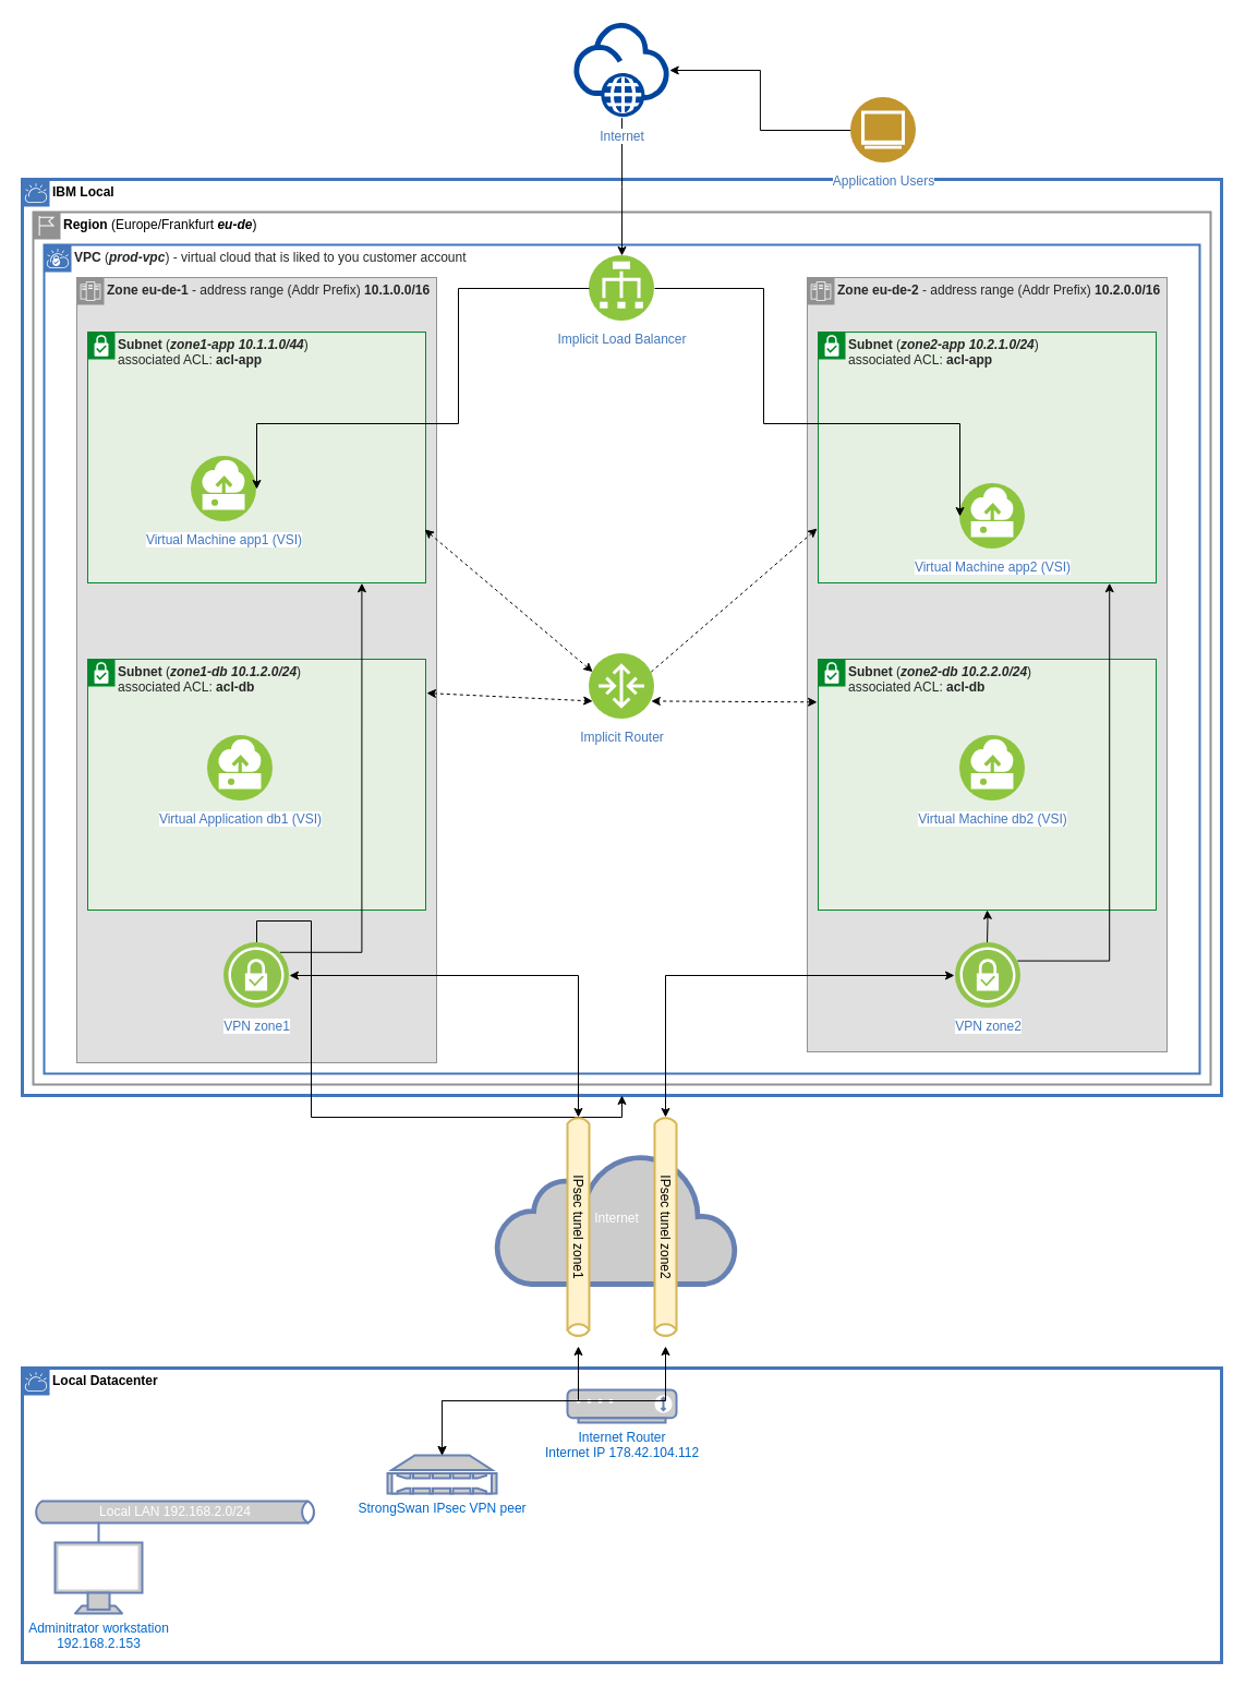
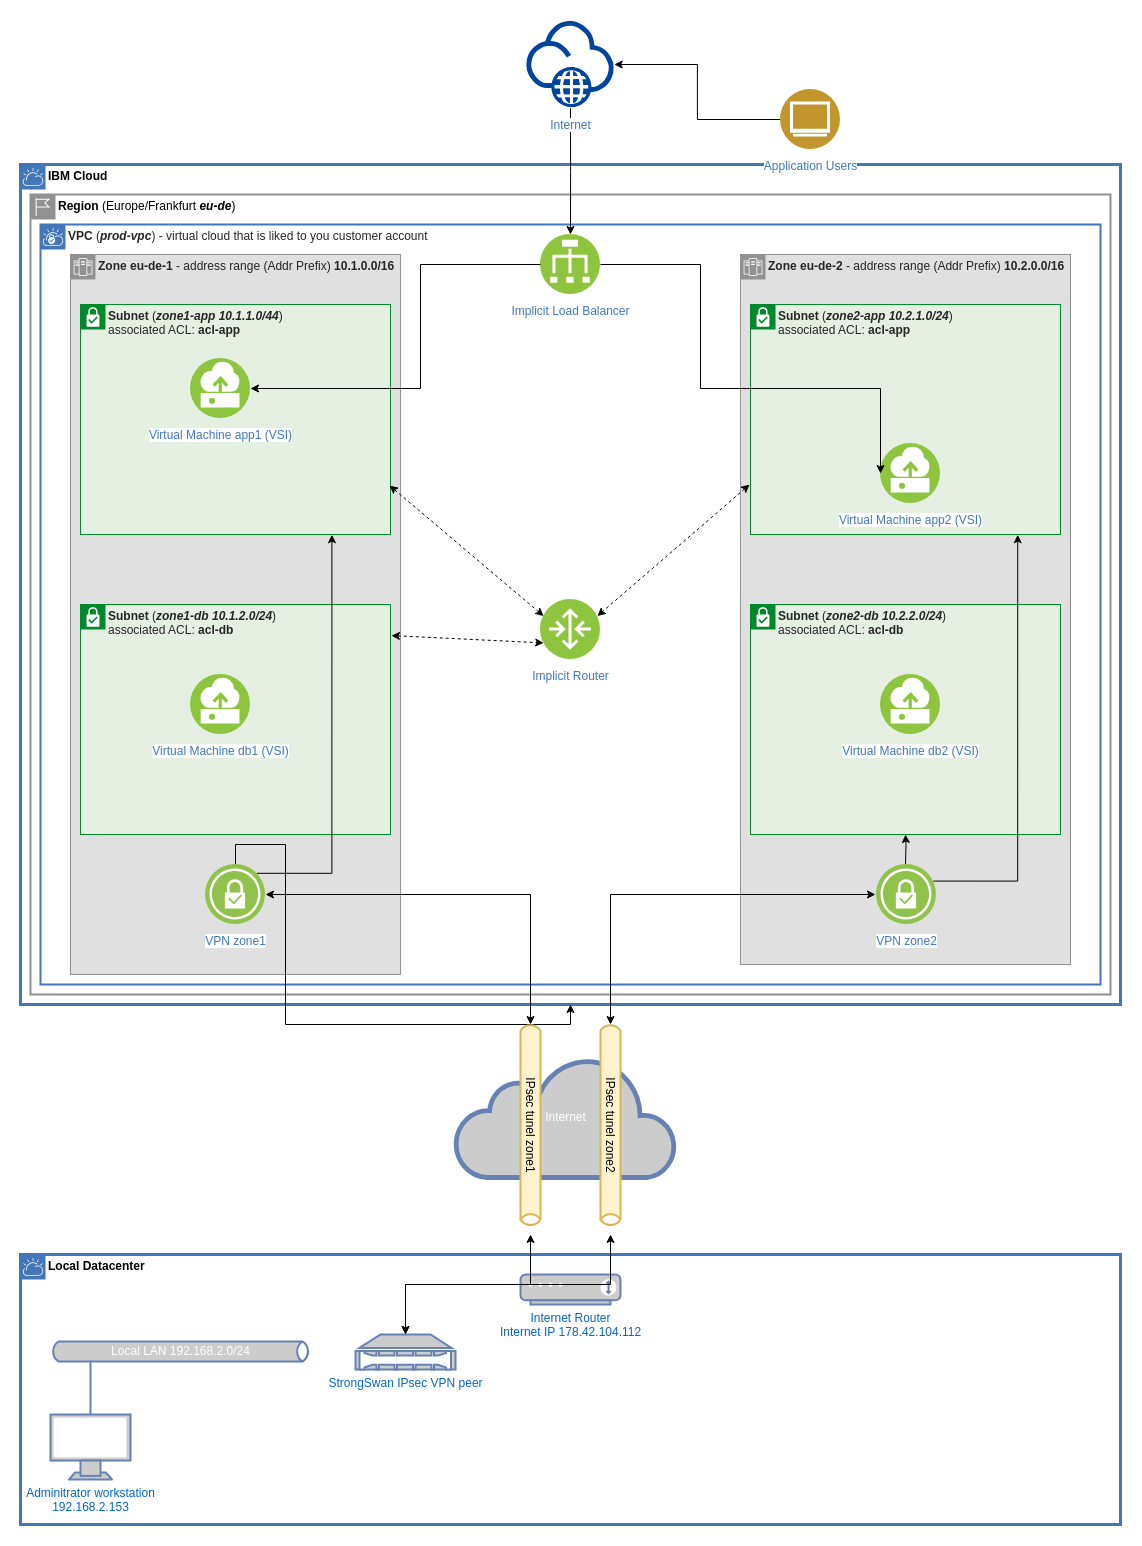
- <mxCell id="3" value="&lt;b&gt;IBM Local&amp;nbsp;&lt;/b&gt;" style="shape=mxgraph.ibm.box;prType=cloud;fontStyle=0;verticalAlign=top;align=left;spacingLeft=32;spacingTop=4;fillColor=none;rounded=0;whiteSpace=wrap;html=1;strokeColor=#4376BB;strokeWidth=3;dashed=0;container=1;spacing=-4;collapsible=0;expand=0;recursiveResize=0;" vertex="1" parent="1"><mxGeometry x="20" y="164" width="1100" height="840" as="geometry" /></mxCell>
+ <mxCell id="3" value="&lt;b&gt;IBM Cloud&amp;nbsp;&lt;/b&gt;" style="shape=mxgraph.ibm.box;prType=cloud;fontStyle=0;verticalAlign=top;align=left;spacingLeft=32;spacingTop=4;fillColor=none;rounded=0;whiteSpace=wrap;html=1;strokeColor=#4376BB;strokeWidth=3;dashed=0;container=1;spacing=-4;collapsible=0;expand=0;recursiveResize=0;" vertex="1" parent="1"><mxGeometry x="20" y="164" width="1100" height="840" as="geometry" /></mxCell>
- <mxCell id="26" value="Virtual Machine app1 (VSI)" style="aspect=fixed;perimeter=ellipsePerimeter;html=1;align=center;shadow=0;dashed=0;fontColor=#4277BB;labelBackgroundColor=none;fontSize=12;spacingTop=3;image;image=img/lib/ibm/vpc/Instance.svg;strokeColor=#3333FF;strokeWidth=1;fillColor=#262626;" vertex="1" parent="1"><mxGeometry x="175" y="418" width="60" height="60" as="geometry" /></mxCell>
+ <mxCell id="26" value="Virtual Machine app1 (VSI)" style="aspect=fixed;perimeter=ellipsePerimeter;html=1;align=center;shadow=0;dashed=0;fontColor=#4277BB;labelBackgroundColor=none;fontSize=12;spacingTop=3;image;image=img/lib/ibm/vpc/Instance.svg;strokeColor=#3333FF;strokeWidth=1;fillColor=#262626;" vertex="1" parent="1"><mxGeometry x="190" y="358" width="60" height="60" as="geometry" /></mxCell>
- <mxCell id="23" value="" style="html=1;labelBackgroundColor=#ffffff;startArrow=classic;startFill=1;startSize=6;endArrow=none;endFill=1;endSize=6;jettySize=auto;orthogonalLoop=1;strokeWidth=1;dashed=1;fontSize=14;entryX=1;entryY=0.25;entryDx=0;entryDy=0;exitX=-0.003;exitY=0.783;exitDx=0;exitDy=0;exitPerimeter=0;" edge="1" parent="5" source="14" target="19"><mxGeometry width="60" height="60" relative="1" as="geometry"><mxPoint x="513.167" y="326.584" as="sourcePoint" /><mxPoint x="359.07" y="271.01" as="targetPoint" /></mxGeometry></mxCell>
+ <mxCell id="23" value="" style="html=1;labelBackgroundColor=#ffffff;startArrow=classic;startFill=1;startSize=6;endArrow=classic;endFill=1;endSize=6;jettySize=auto;orthogonalLoop=1;strokeWidth=1;dashed=1;fontSize=14;entryX=1;entryY=0.25;entryDx=0;entryDy=0;exitX=-0.003;exitY=0.783;exitDx=0;exitDy=0;exitPerimeter=0;" edge="1" parent="5" source="14" target="19"><mxGeometry width="60" height="60" relative="1" as="geometry"><mxPoint x="513.167" y="326.584" as="sourcePoint" /><mxPoint x="359.07" y="271.01" as="targetPoint" /></mxGeometry></mxCell>
- <mxCell id="24" value="" style="html=1;labelBackgroundColor=#ffffff;startArrow=classic;startFill=1;startSize=6;endArrow=classic;endFill=1;endSize=6;jettySize=auto;orthogonalLoop=1;strokeWidth=1;dashed=1;fontSize=14;entryX=1;entryY=0.75;entryDx=0;entryDy=0;exitX=-0.003;exitY=0.171;exitDx=0;exitDy=0;exitPerimeter=0;" edge="1" parent="5" source="17" target="19"><mxGeometry width="60" height="60" relative="1" as="geometry"><mxPoint x="719.07" y="270.09" as="sourcePoint" /><mxPoint x="566.833" y="326.584" as="targetPoint" /></mxGeometry></mxCell>
- <mxCell id="9" value="Virtual Application db1 (VSI)" style="aspect=fixed;perimeter=ellipsePerimeter;html=1;align=center;shadow=0;dashed=0;fontColor=#4277BB;labelBackgroundColor=none;fontSize=12;spacingTop=3;image;image=img/lib/ibm/vpc/Instance.svg;strokeColor=#3333FF;strokeWidth=1;fillColor=#262626;" vertex="1" parent="8"><mxGeometry x="110" y="70" width="60" height="60" as="geometry" /></mxCell>
+ <mxCell id="9" value="Virtual Machine db1 (VSI)" style="aspect=fixed;perimeter=ellipsePerimeter;html=1;align=center;shadow=0;dashed=0;fontColor=#4277BB;labelBackgroundColor=none;fontSize=12;spacingTop=3;image;image=img/lib/ibm/vpc/Instance.svg;strokeColor=#3333FF;strokeWidth=1;fillColor=#262626;" vertex="1" parent="8"><mxGeometry x="110" y="70" width="60" height="60" as="geometry" /></mxCell>
- <mxCell id="41" value="Local LAN 192.168.2.0/24" style="html=1;fillColor=#CCCCCC;strokeColor=#6881B3;gradientColor=none;gradientDirection=north;strokeWidth=2;shape=mxgraph.networks.bus;gradientColor=none;gradientDirection=north;fontColor=#ffffff;perimeter=backbonePerimeter;backboneSize=20;" vertex="1" parent="1"><mxGeometry x="30" y="1376" width="260" height="20" as="geometry" /></mxCell>
+ <mxCell id="41" value="Local LAN 192.168.2.0/24" style="html=1;fillColor=#CCCCCC;strokeColor=#6881B3;gradientColor=none;gradientDirection=north;strokeWidth=2;shape=mxgraph.networks.bus;gradientColor=none;gradientDirection=north;fontColor=#ffffff;perimeter=backbonePerimeter;backboneSize=20;" vertex="1" parent="1"><mxGeometry x="50" y="1341" width="260" height="20" as="geometry" /></mxCell>
